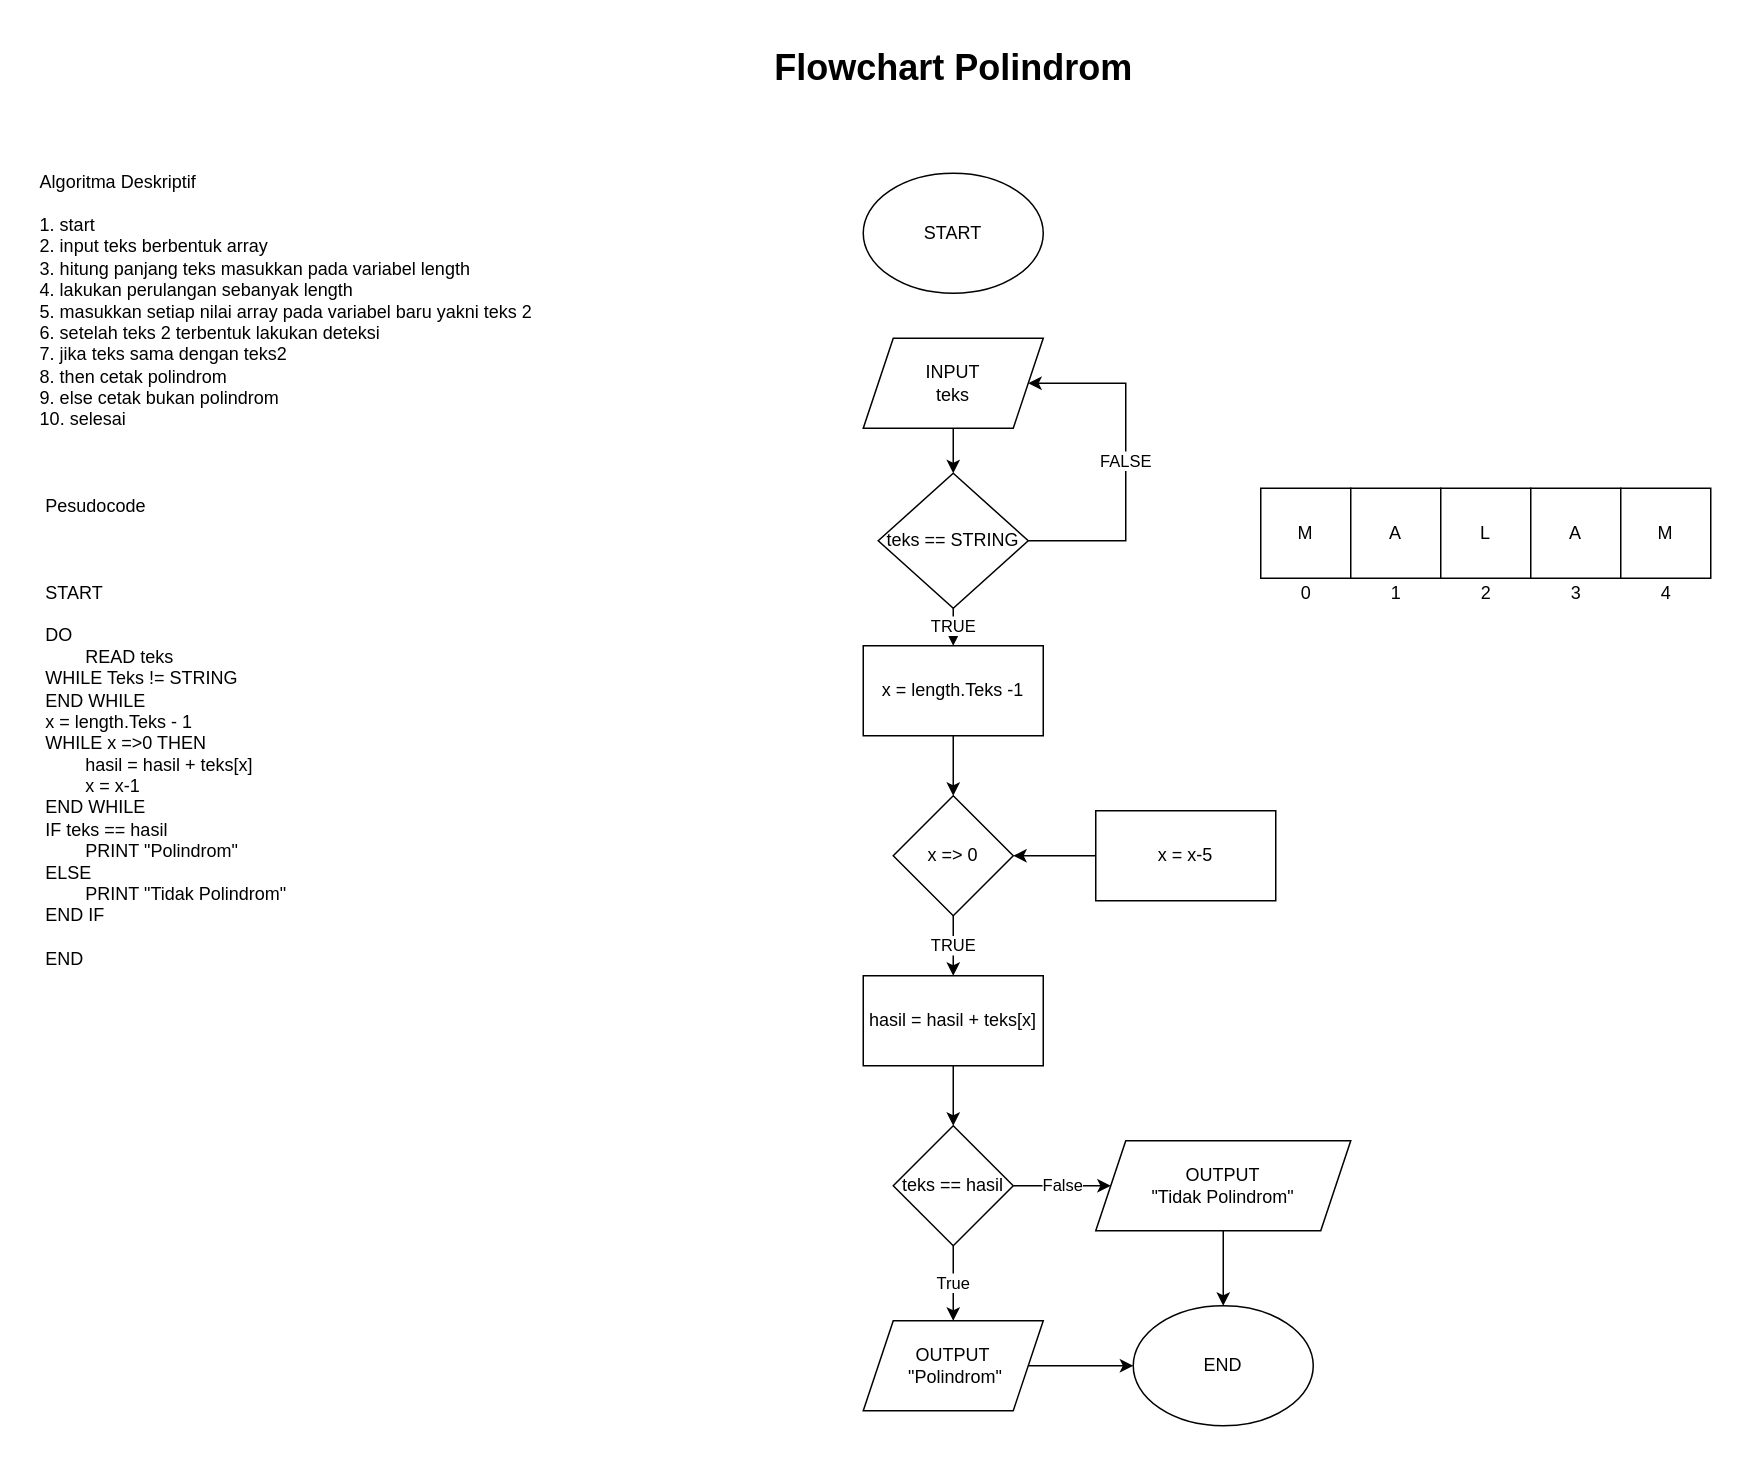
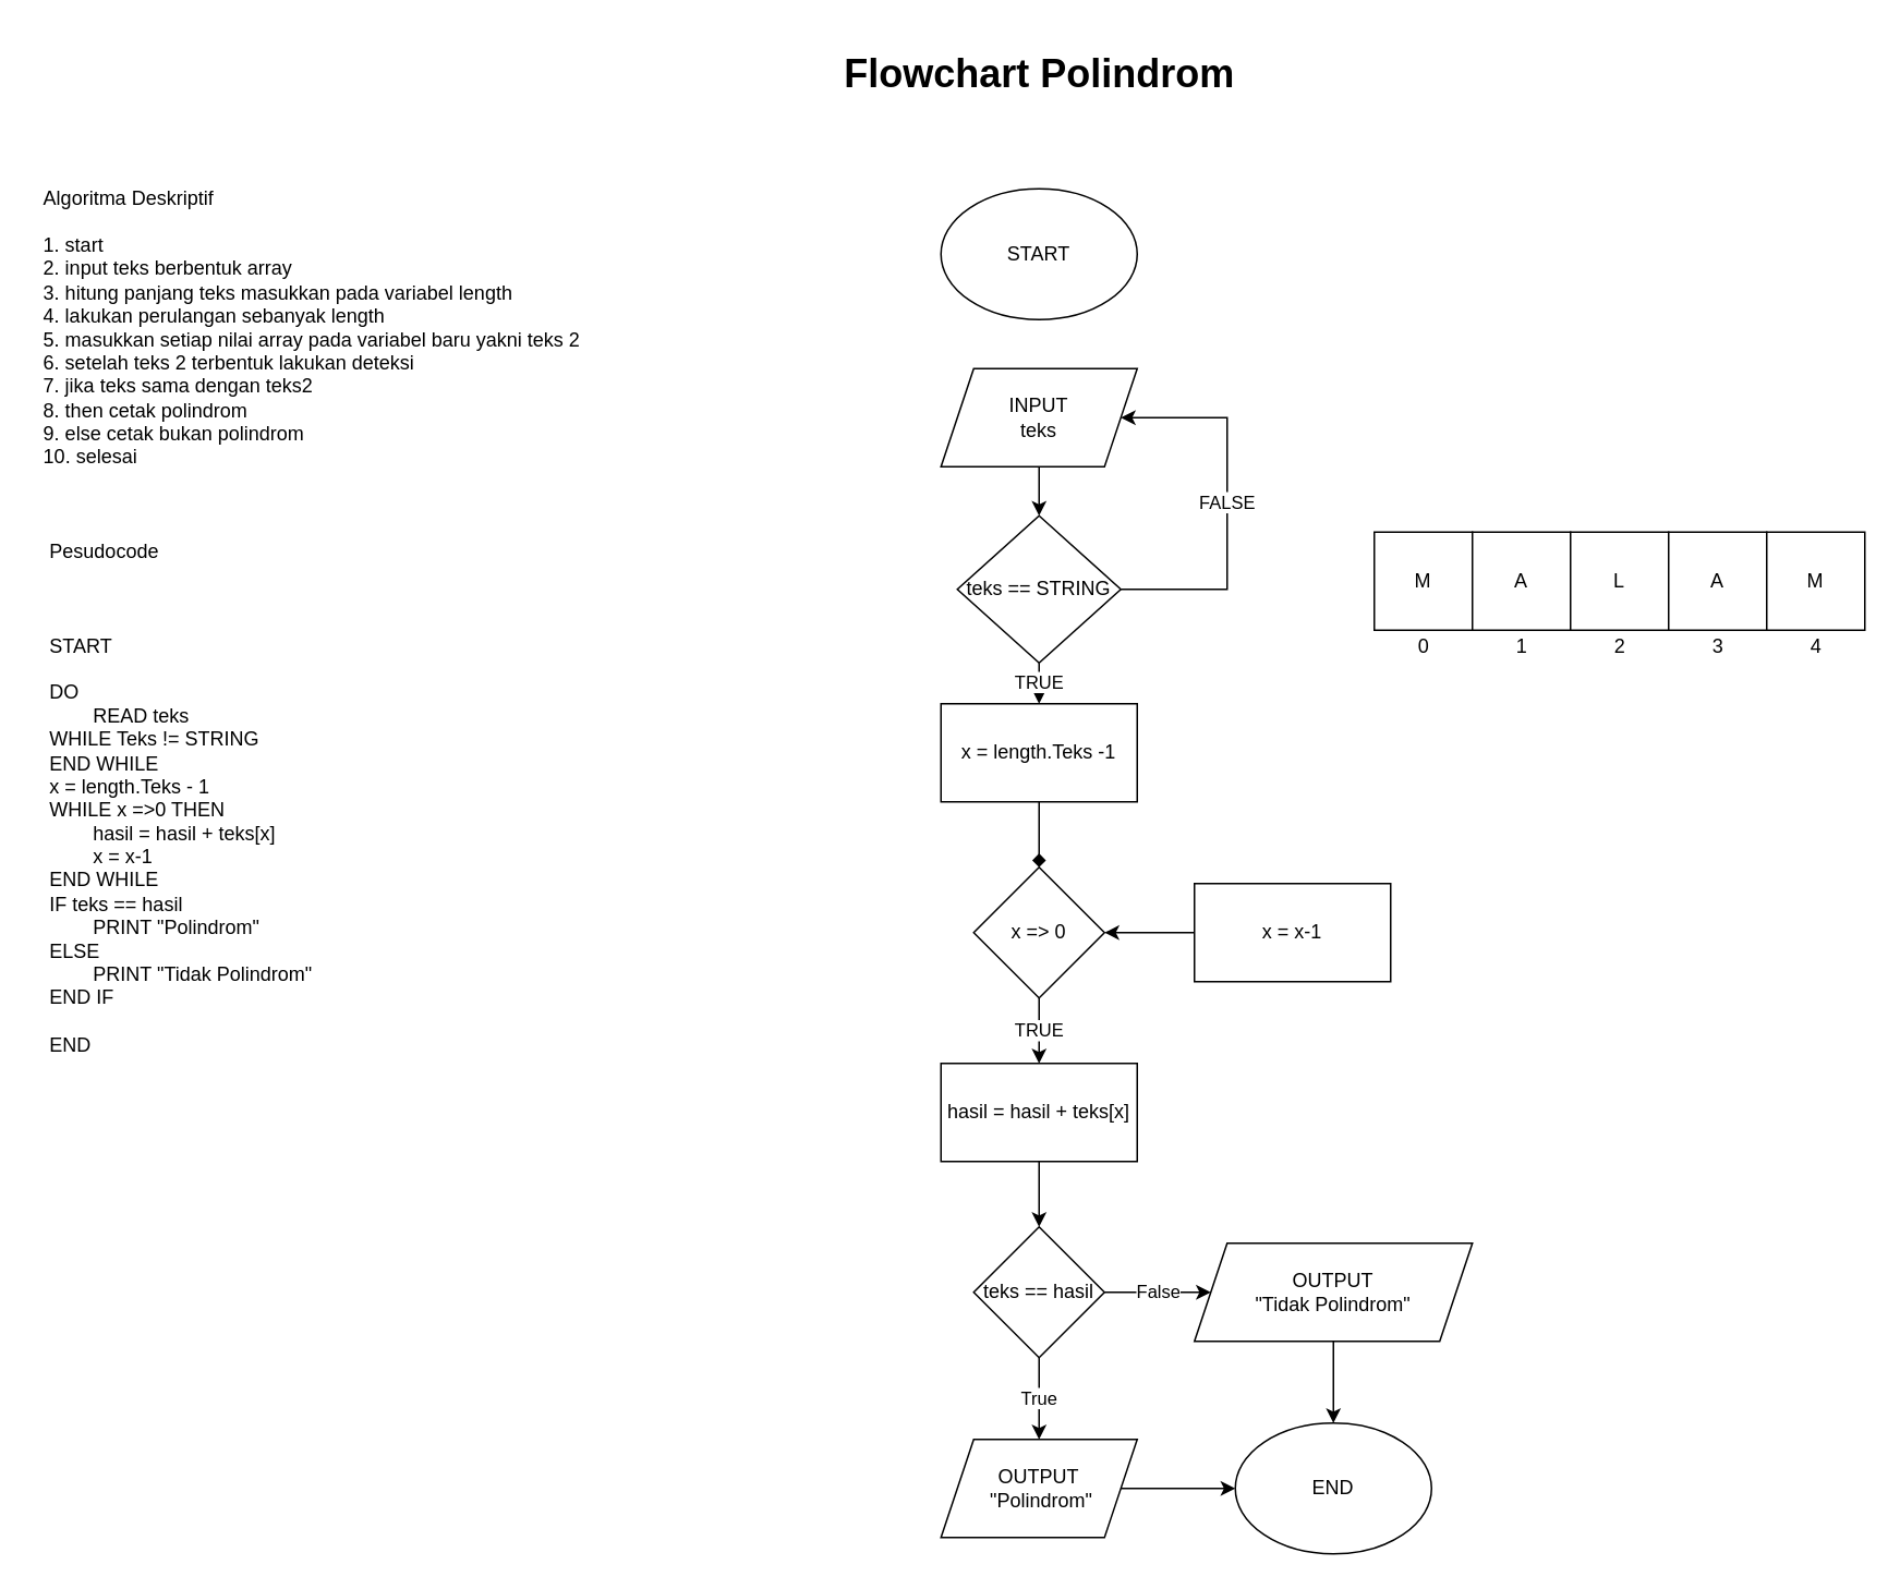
- <mxCell id="7" style="edgeStyle=orthogonalEdgeStyle;rounded=0;orthogonalLoop=1;jettySize=auto;html=1;entryX=0.5;entryY=0;entryDx=0;entryDy=0;" edge="1" parent="1" source="8" target="10"><mxGeometry relative="1" as="geometry" /></mxCell>
+ <mxCell id="7" style="edgeStyle=orthogonalEdgeStyle;rounded=0;orthogonalLoop=1;jettySize=auto;html=1;entryX=0.5;entryY=0;entryDx=0;entryDy=0;endArrow=diamond;" edge="1" parent="1" source="8" target="10"><mxGeometry relative="1" as="geometry" /></mxCell>
- <mxCell id="14" value="x = x-5" style="rounded=0;whiteSpace=wrap;html=1;" vertex="1" parent="1"><mxGeometry x="730" y="540" width="120" height="60" as="geometry" /></mxCell>
+ <mxCell id="14" value="x = x-1" style="rounded=0;whiteSpace=wrap;html=1;" vertex="1" parent="1"><mxGeometry x="730" y="540" width="120" height="60" as="geometry" /></mxCell>
